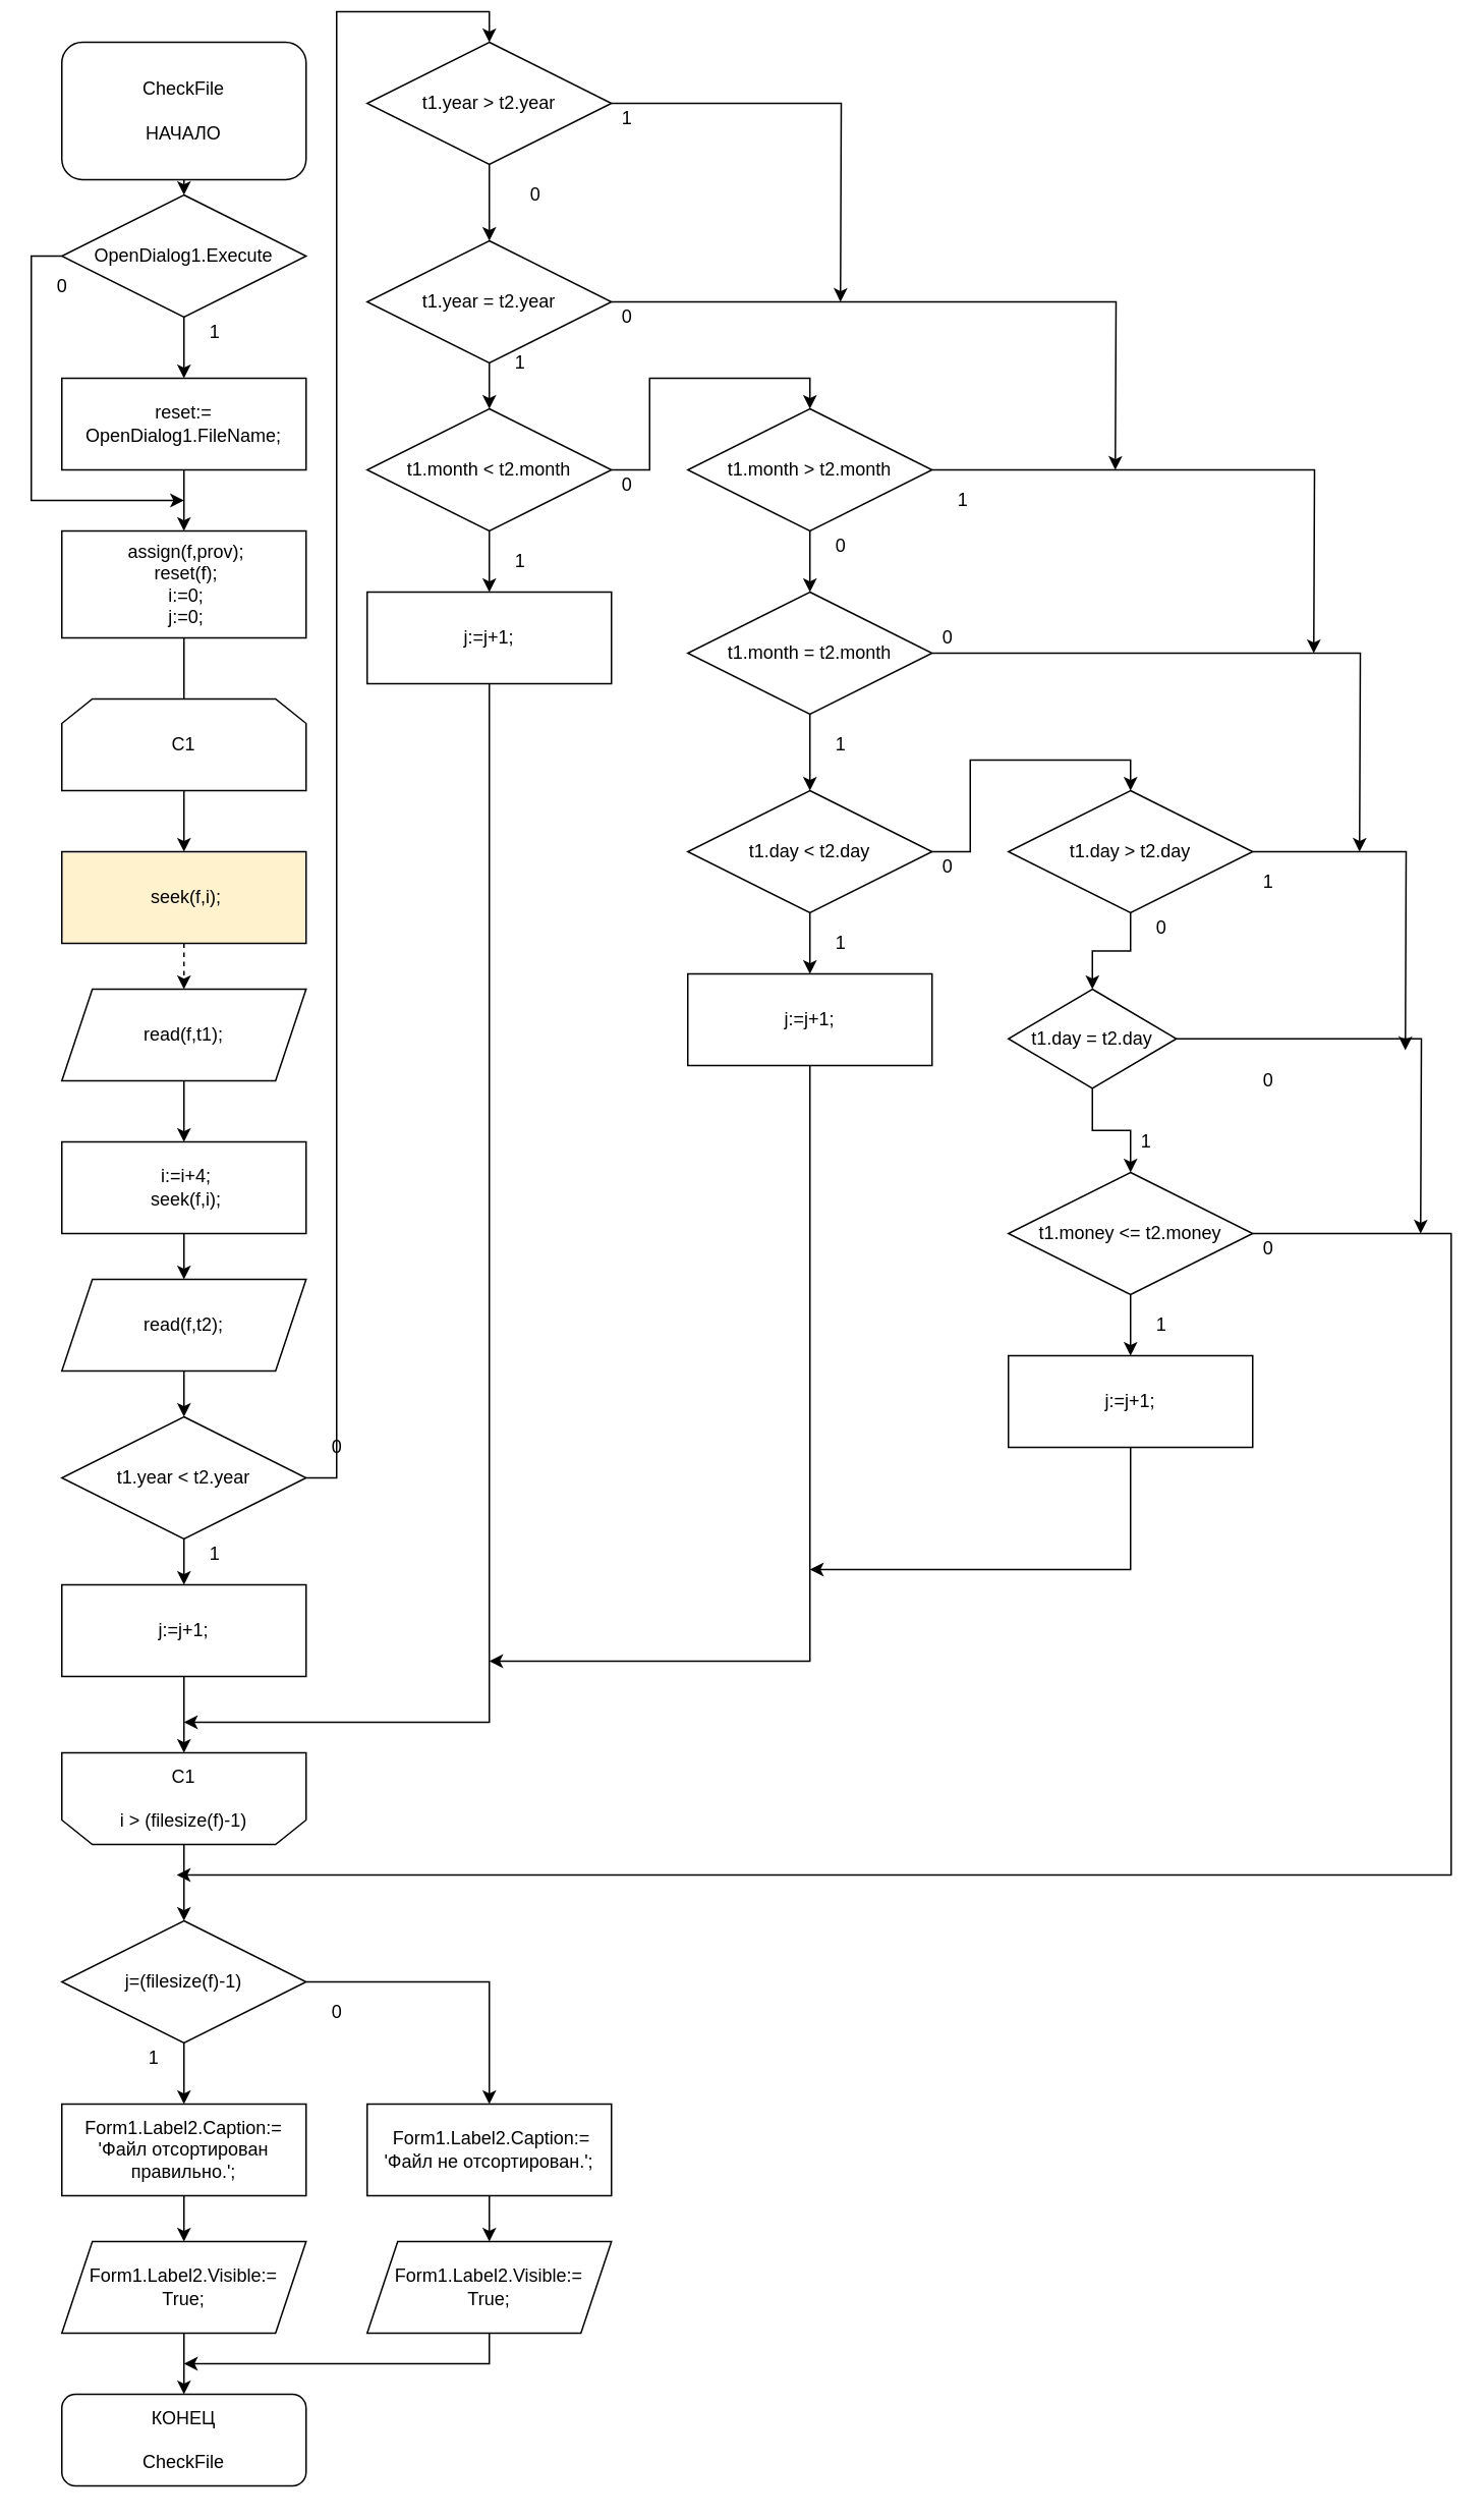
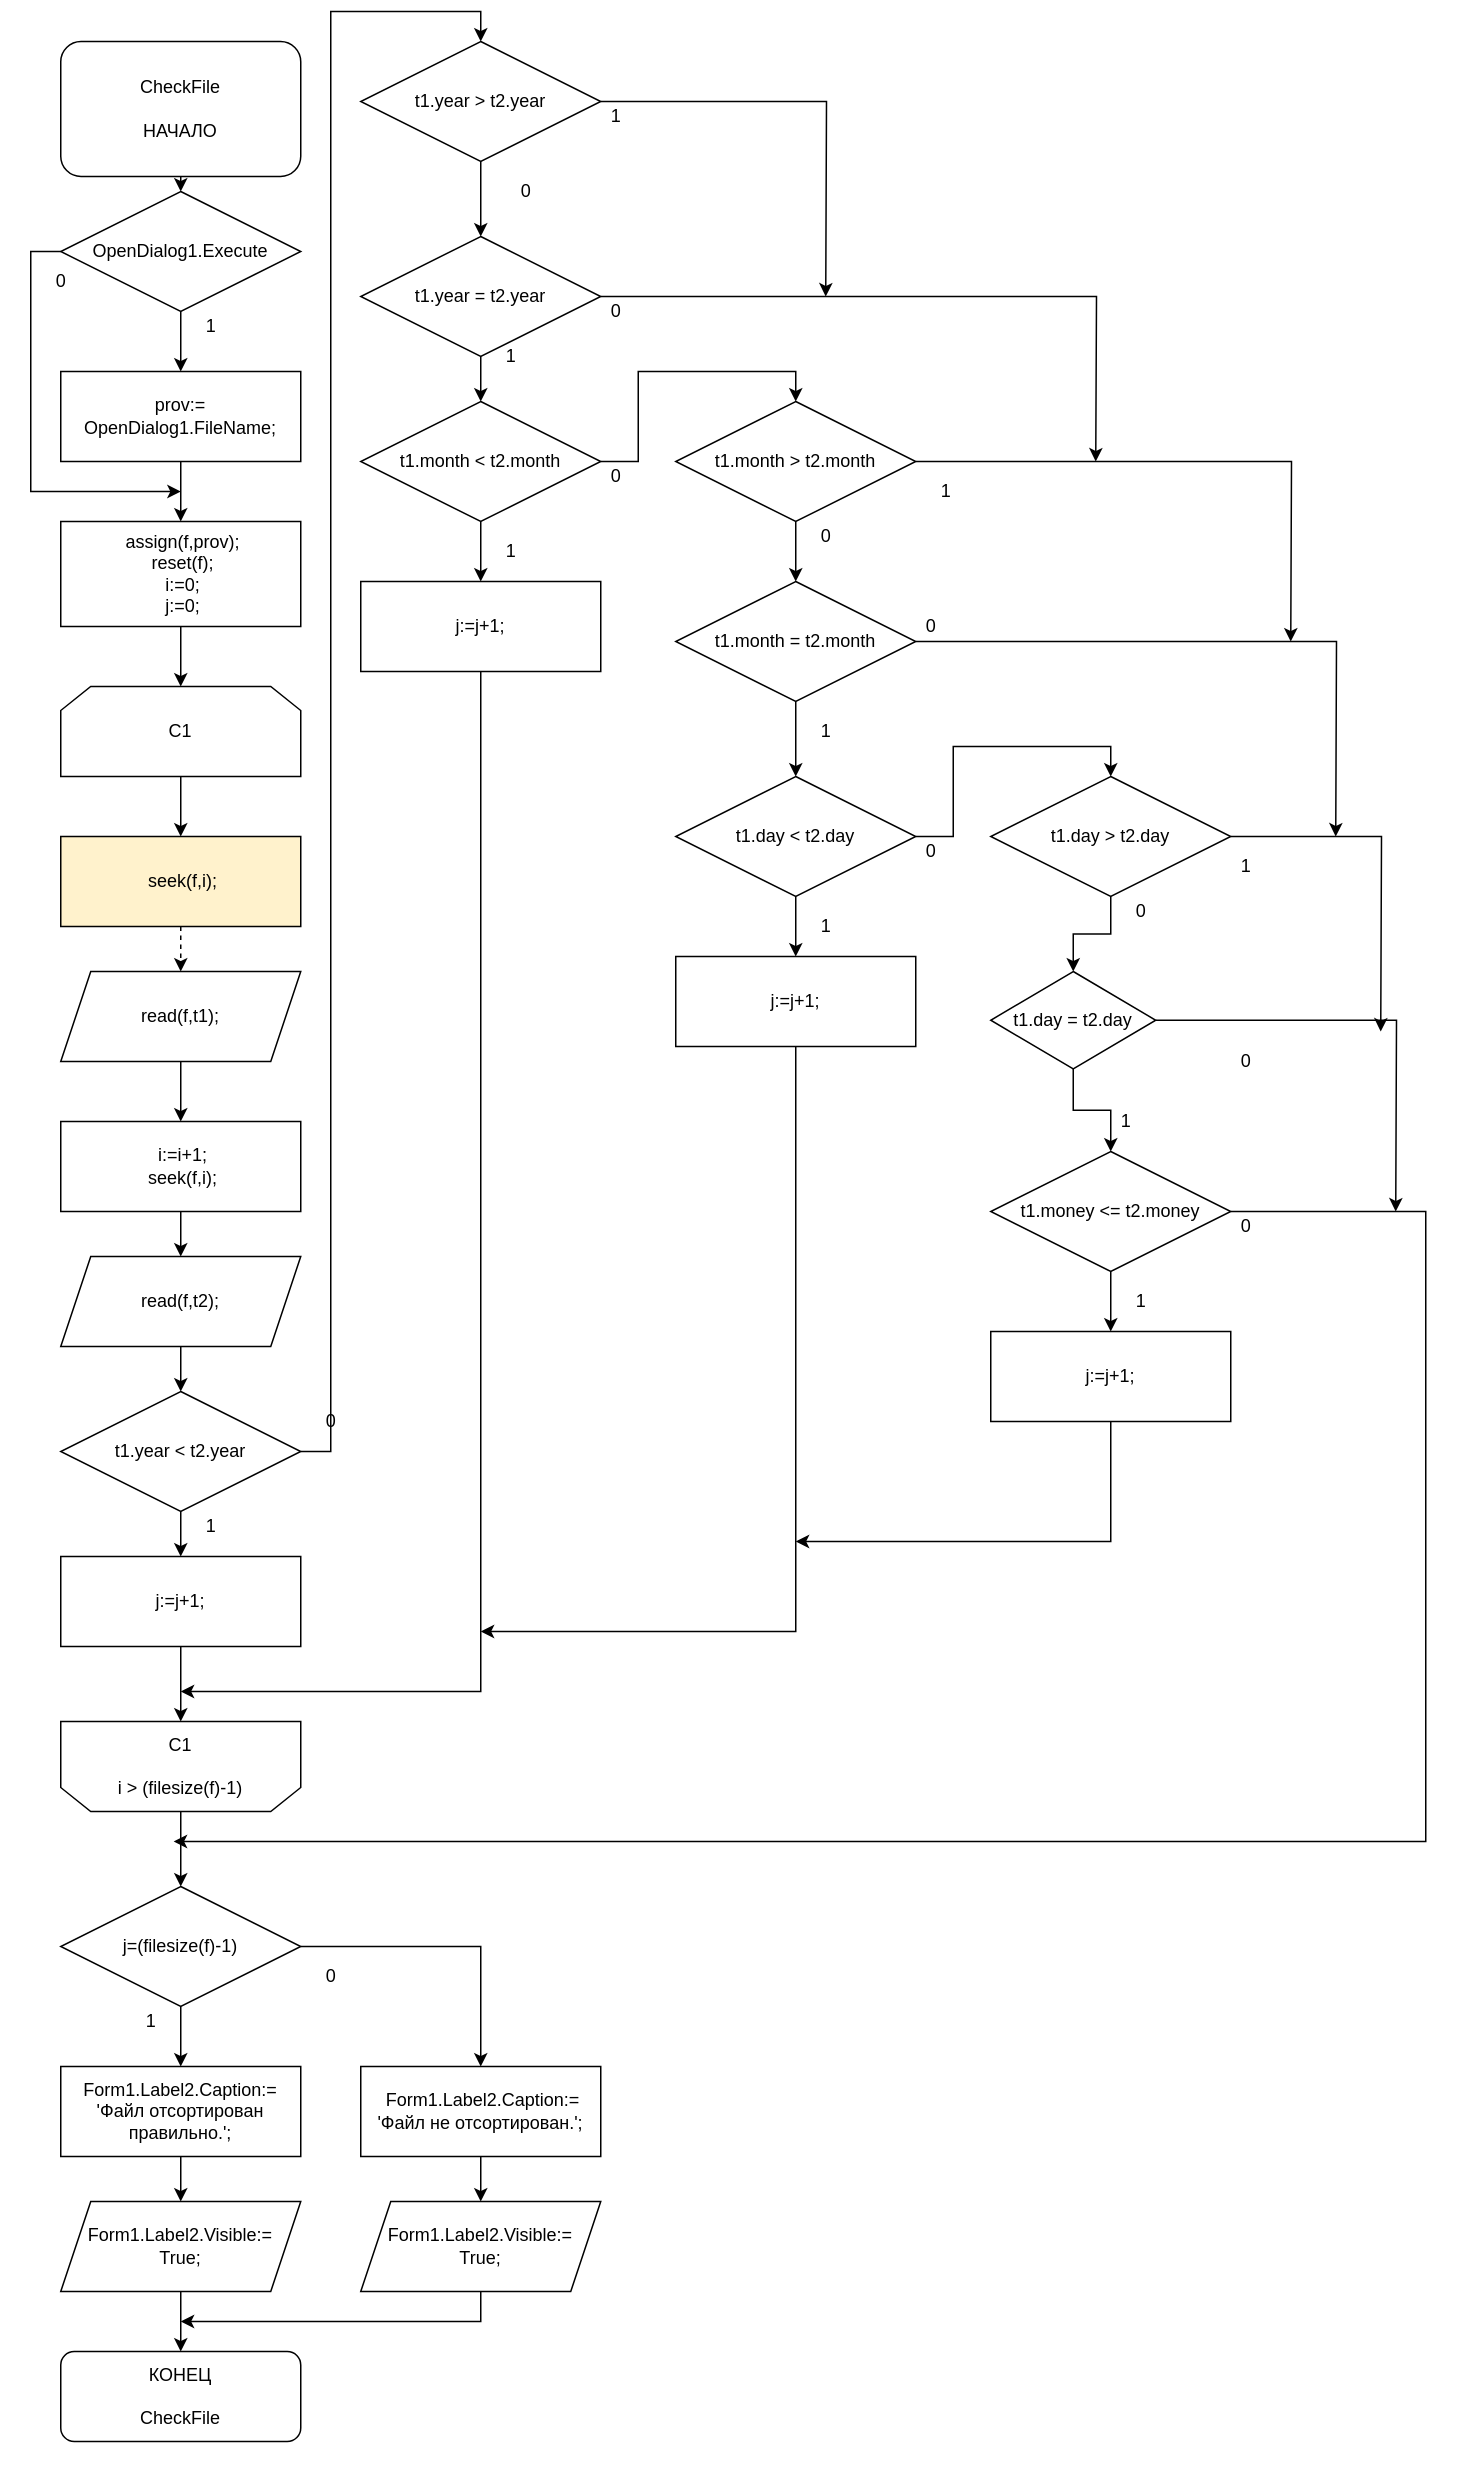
- <mxCell id="8" value="reset:= OpenDialog1.FileName;" style="rounded=0;whiteSpace=wrap;html=1;" parent="1" vertex="1"><mxGeometry x="40" y="240" width="160" height="60" as="geometry" /></mxCell>
+ <mxCell id="8" value="prov:= OpenDialog1.FileName;" style="rounded=0;whiteSpace=wrap;html=1;" parent="1" vertex="1"><mxGeometry x="40" y="240" width="160" height="60" as="geometry" /></mxCell>
- <mxCell id="10" style="edgeStyle=orthogonalEdgeStyle;rounded=0;orthogonalLoop=1;jettySize=auto;html=1;exitX=0.5;exitY=1;exitDx=0;exitDy=0;entryX=0.5;entryY=0;entryDx=0;entryDy=0;endArrow=none;" parent="1" source="11" target="14" edge="1"><mxGeometry relative="1" as="geometry" /></mxCell>
+ <mxCell id="10" style="edgeStyle=orthogonalEdgeStyle;rounded=0;orthogonalLoop=1;jettySize=auto;html=1;exitX=0.5;exitY=1;exitDx=0;exitDy=0;entryX=0.5;entryY=0;entryDx=0;entryDy=0;" parent="1" source="11" target="14" edge="1"><mxGeometry relative="1" as="geometry" /></mxCell>
- <mxCell id="20" value="&lt;div&gt;&amp;nbsp;i:=i+4;&lt;/div&gt;&lt;div&gt;&amp;nbsp;seek(f,i);&lt;/div&gt;" style="rounded=0;whiteSpace=wrap;html=1;" parent="1" vertex="1"><mxGeometry x="40" y="740" width="160" height="60" as="geometry" /></mxCell>
+ <mxCell id="20" value="&lt;div&gt;&amp;nbsp;i:=i+1;&lt;/div&gt;&lt;div&gt;&amp;nbsp;seek(f,i);&lt;/div&gt;" style="rounded=0;whiteSpace=wrap;html=1;" parent="1" vertex="1"><mxGeometry x="40" y="740" width="160" height="60" as="geometry" /></mxCell>
